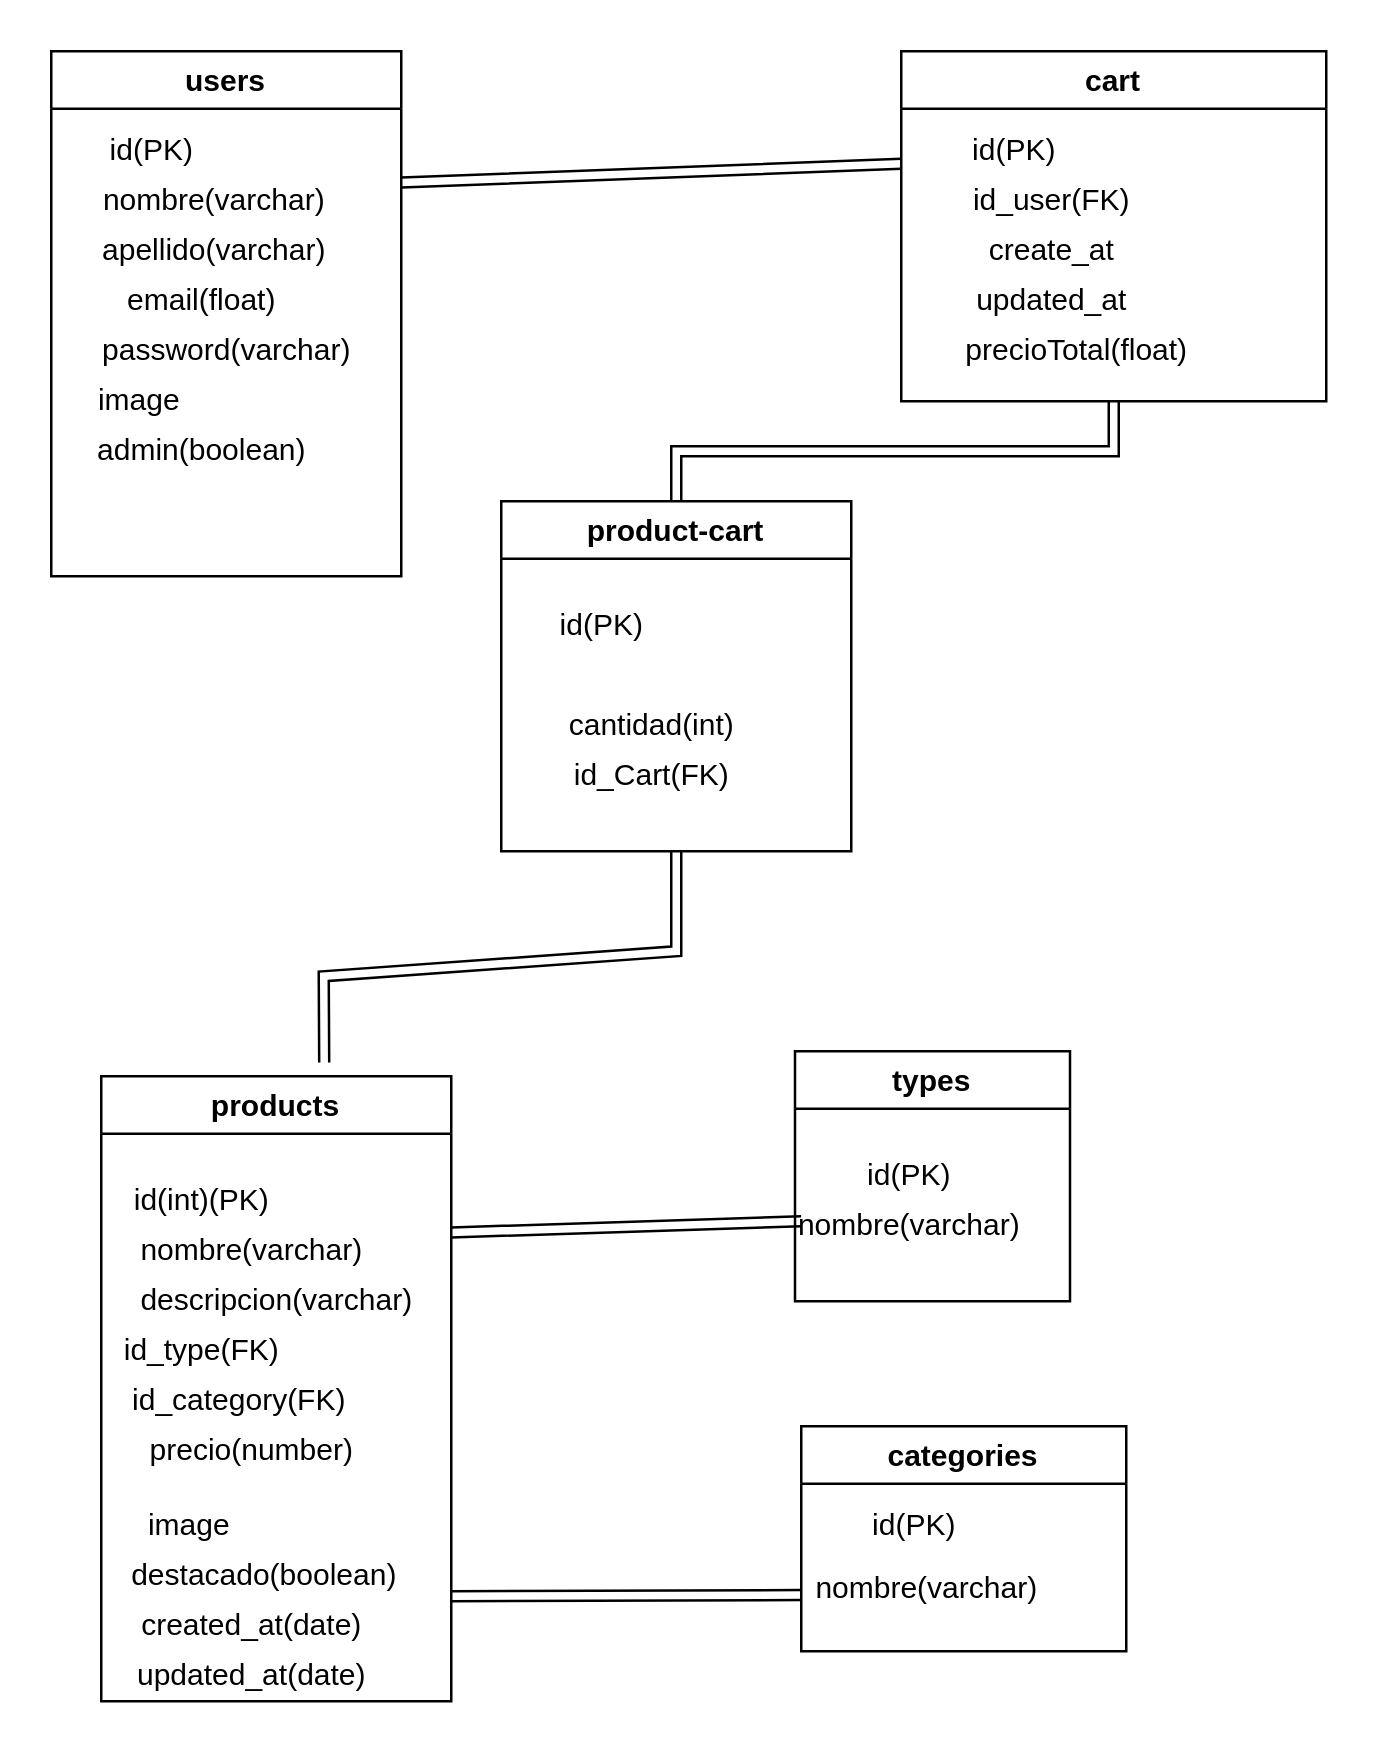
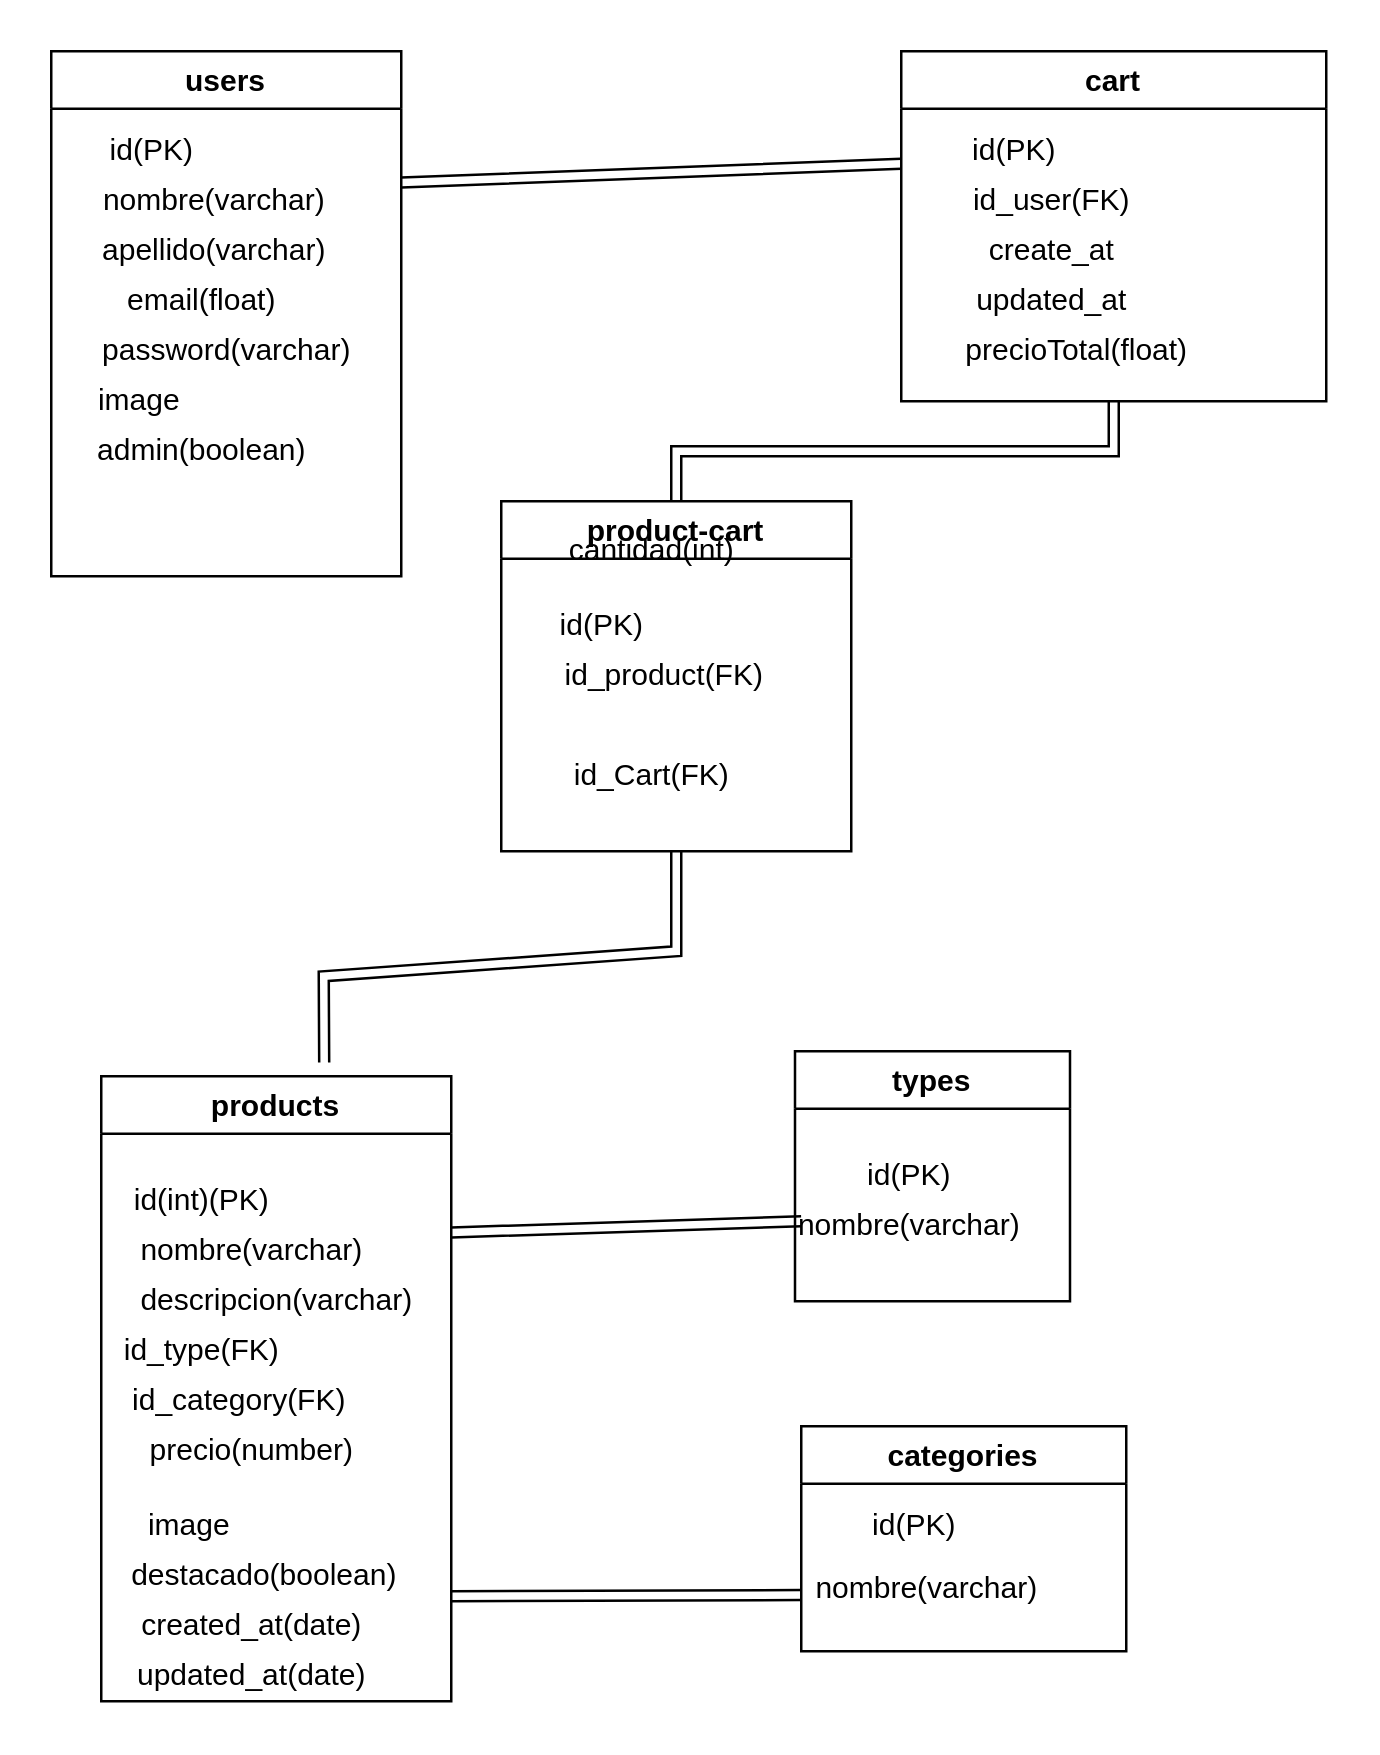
+ <mxCell id="37" value="id_product(FK)" style="text;html=1;align=center;verticalAlign=middle;resizable=0;points=[];autosize=1;strokeColor=none;" parent="35" vertex="1"><mxGeometry x="20" y="60" width="90" height="20" as="geometry" /></mxCell>
- <mxCell id="36" value="cantidad(int)" style="text;html=1;align=center;verticalAlign=middle;resizable=0;points=[];autosize=1;strokeColor=none;" parent="35" vertex="1"><mxGeometry x="20" y="80" width="80" height="20" as="geometry" /></mxCell>
+ <mxCell id="36" value="cantidad(int)" style="text;html=1;align=center;verticalAlign=middle;resizable=0;points=[];autosize=1;strokeColor=none;" parent="35" vertex="1"><mxGeometry x="20" y="10" width="80" height="20" as="geometry" /></mxCell>
